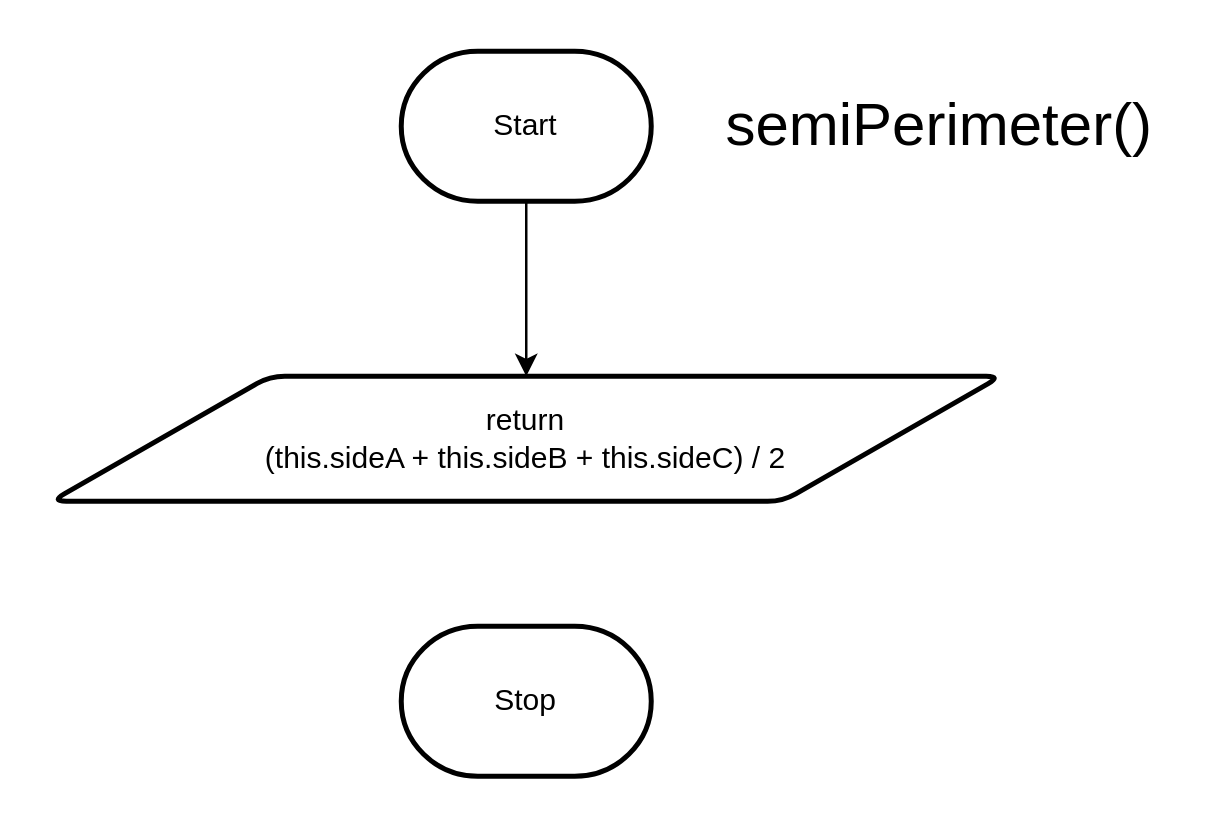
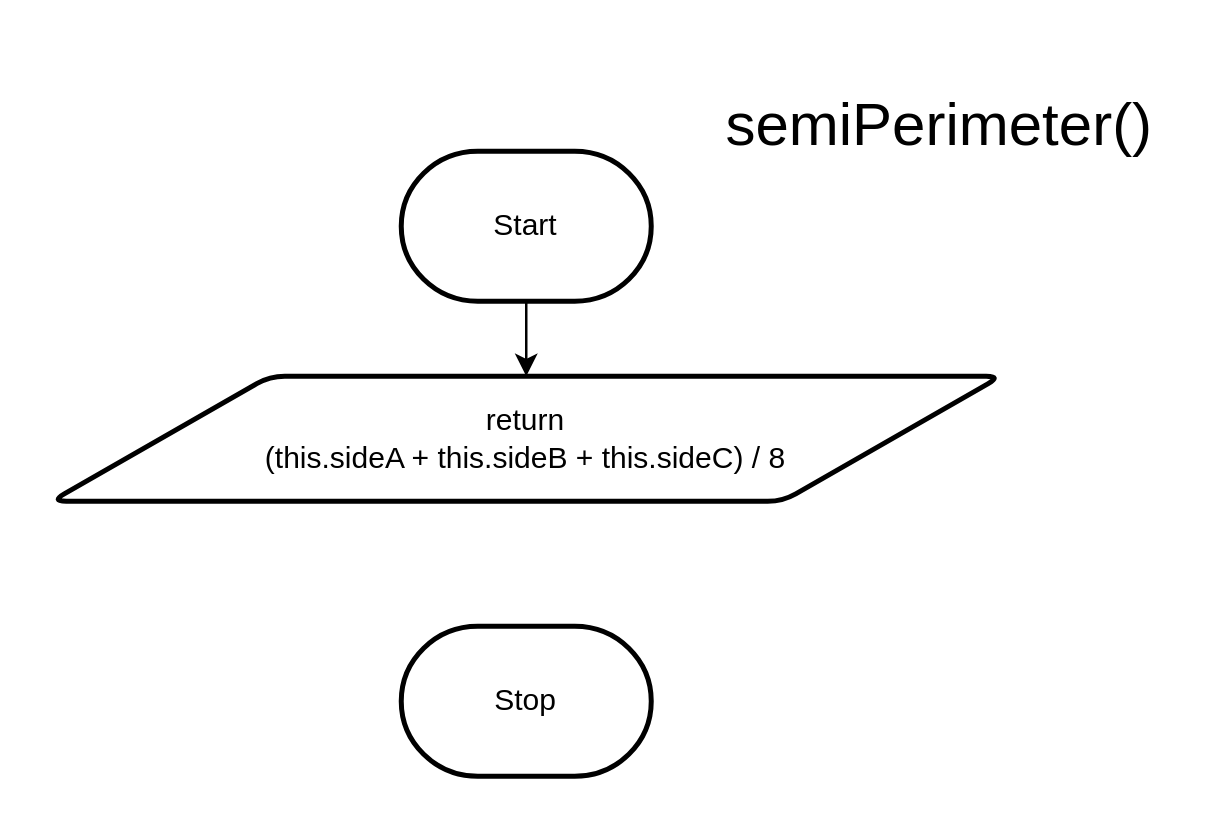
- <mxCell id="3" value="Start" style="strokeWidth=2;html=1;shape=mxgraph.flowchart.terminator;whiteSpace=wrap;" parent="1" vertex="1"><mxGeometry x="160" y="20" width="100" height="60" as="geometry" /></mxCell>
+ <mxCell id="3" value="Start" style="strokeWidth=2;html=1;shape=mxgraph.flowchart.terminator;whiteSpace=wrap;" parent="1" vertex="1"><mxGeometry x="160" y="60" width="100" height="60" as="geometry" /></mxCell>
- <mxCell id="5" value="return&lt;br&gt;&lt;div&gt;(this.sideA + this.sideB + this.sideC) / 2&lt;br&gt;&lt;/div&gt;" style="shape=parallelogram;html=1;strokeWidth=2;perimeter=parallelogramPerimeter;whiteSpace=wrap;rounded=1;arcSize=12;size=0.23;" parent="1" vertex="1"><mxGeometry x="20" y="150" width="380" height="50" as="geometry" /></mxCell>
+ <mxCell id="5" value="return&lt;br&gt;&lt;div&gt;(this.sideA + this.sideB + this.sideC) / 8&lt;br&gt;&lt;/div&gt;" style="shape=parallelogram;html=1;strokeWidth=2;perimeter=parallelogramPerimeter;whiteSpace=wrap;rounded=1;arcSize=12;size=0.23;" parent="1" vertex="1"><mxGeometry x="20" y="150" width="380" height="50" as="geometry" /></mxCell>
